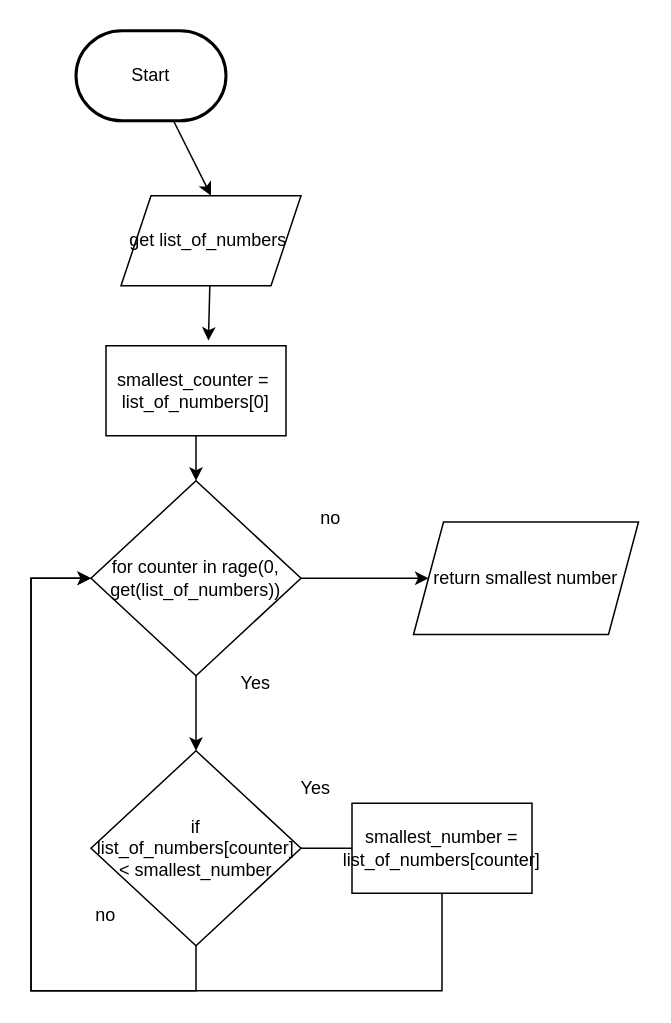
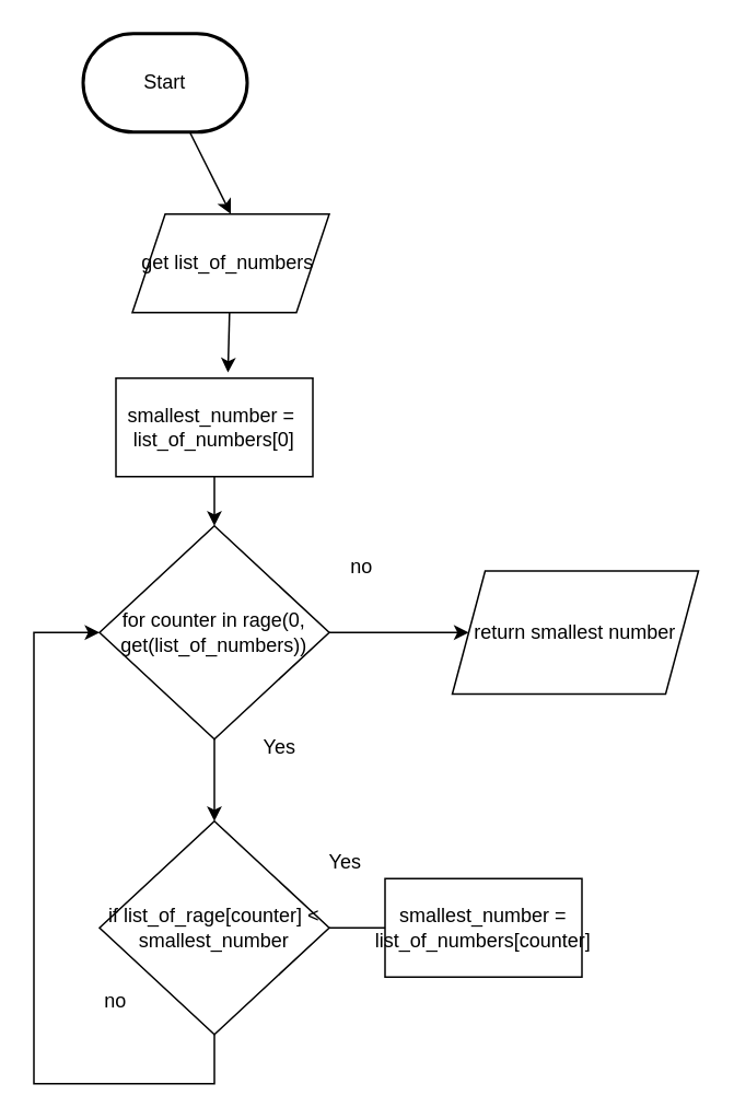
- <mxCell id="15" value="smallest_counter =&amp;nbsp;&lt;br&gt;list_of_numbers[0]" style="rounded=0;whiteSpace=wrap;html=1;" parent="1" vertex="1"><mxGeometry x="70" y="230" width="120" height="60" as="geometry" /></mxCell>
+ <mxCell id="15" value="smallest_number =&amp;nbsp;&lt;br&gt;list_of_numbers[0]" style="rounded=0;whiteSpace=wrap;html=1;" parent="1" vertex="1"><mxGeometry x="70" y="230" width="120" height="60" as="geometry" /></mxCell>
- <mxCell id="12" value="if list_of_numbers[counter] &amp;lt; smallest_number" style="rhombus;whiteSpace=wrap;html=1;" parent="1" vertex="1"><mxGeometry x="60" y="500" width="140" height="130" as="geometry" /></mxCell>
+ <mxCell id="12" value="if list_of_rage[counter] &amp;lt; smallest_number" style="rhombus;whiteSpace=wrap;html=1;" parent="1" vertex="1"><mxGeometry x="60" y="500" width="140" height="130" as="geometry" /></mxCell>
- <mxCell id="13" style="edgeStyle=orthogonalEdgeStyle;rounded=0;html=1;entryX=0;entryY=0.5;entryDx=0;entryDy=0;" parent="1" source="14" target="9" edge="1"><mxGeometry relative="1" as="geometry"><Array as="points"><mxPoint x="294" y="660" /><mxPoint x="20" y="660" /><mxPoint x="20" y="385" /></Array></mxGeometry></mxCell>
